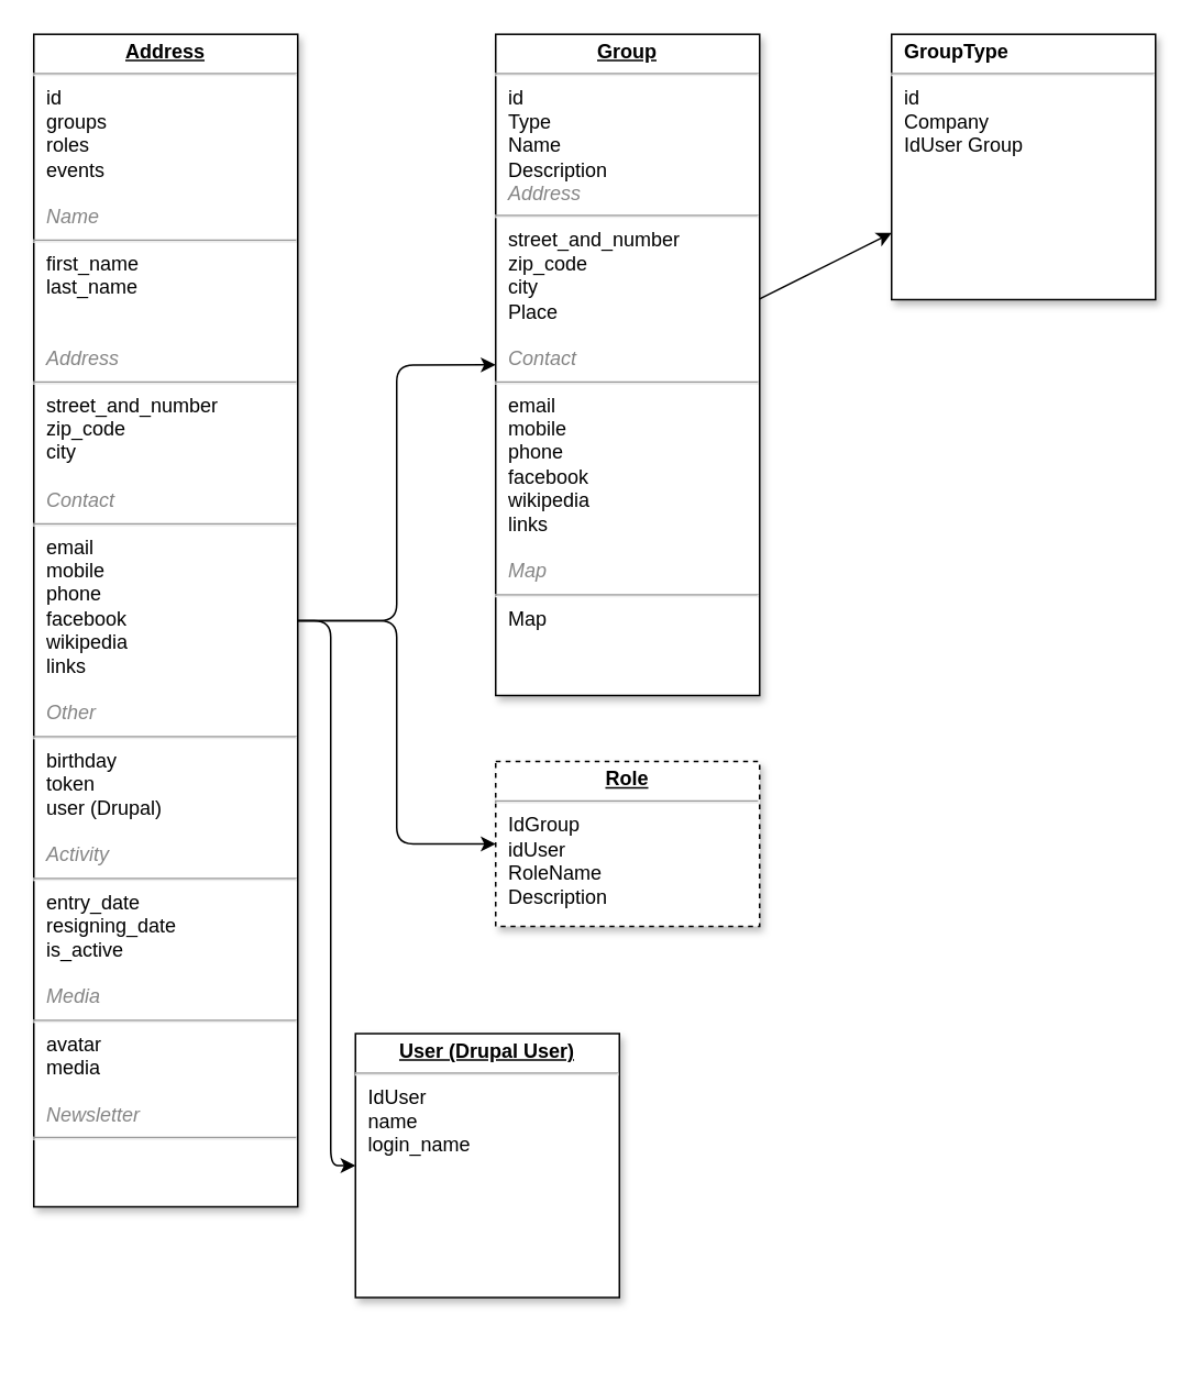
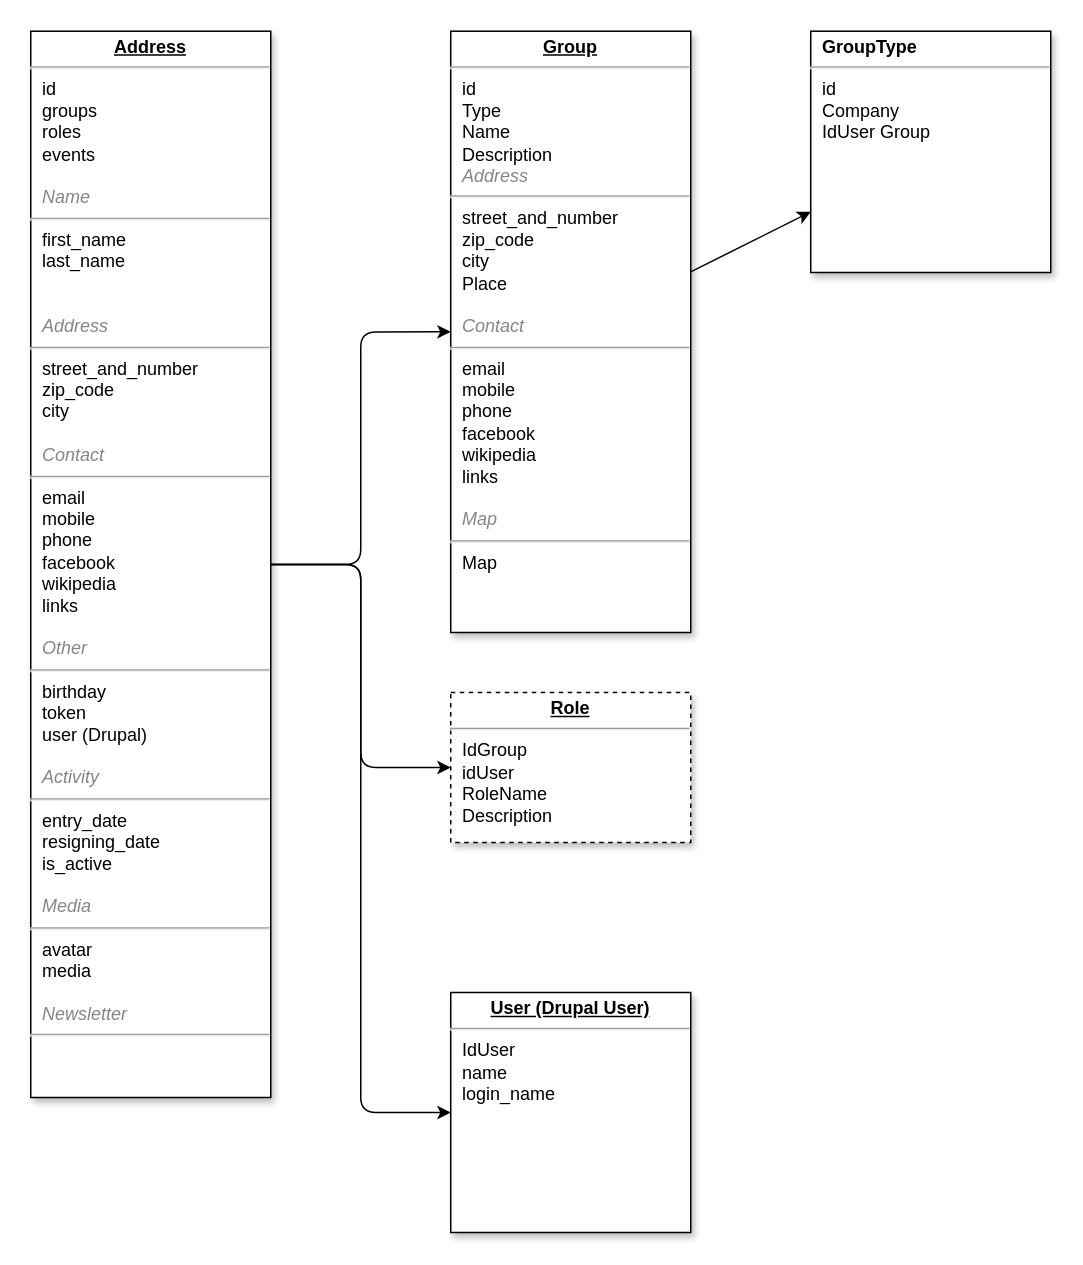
- <mxCell id="5" value="&lt;p style=&quot;margin: 0px ; margin-top: 4px ; text-align: center ; text-decoration: underline&quot;&gt;&lt;strong&gt;User (Drupal User)&lt;/strong&gt;&lt;/p&gt;&lt;hr&gt;&lt;p style=&quot;margin: 0px ; margin-left: 8px&quot;&gt;IdUser&lt;/p&gt;&lt;p style=&quot;margin: 0px ; margin-left: 8px&quot;&gt;name&lt;/p&gt;&lt;p style=&quot;margin: 0px ; margin-left: 8px&quot;&gt;login_name&lt;/p&gt;" style="verticalAlign=top;align=left;overflow=fill;fontSize=12;fontFamily=Helvetica;html=1;shadow=1;" parent="1" vertex="1"><mxGeometry x="215" y="626" width="160" height="160" as="geometry" /></mxCell>
+ <mxCell id="5" value="&lt;p style=&quot;margin: 0px ; margin-top: 4px ; text-align: center ; text-decoration: underline&quot;&gt;&lt;strong&gt;User (Drupal User)&lt;/strong&gt;&lt;/p&gt;&lt;hr&gt;&lt;p style=&quot;margin: 0px ; margin-left: 8px&quot;&gt;IdUser&lt;/p&gt;&lt;p style=&quot;margin: 0px ; margin-left: 8px&quot;&gt;name&lt;/p&gt;&lt;p style=&quot;margin: 0px ; margin-left: 8px&quot;&gt;login_name&lt;/p&gt;" style="verticalAlign=top;align=left;overflow=fill;fontSize=12;fontFamily=Helvetica;html=1;shadow=1;" parent="1" vertex="1"><mxGeometry x="300" y="661" width="160" height="160" as="geometry" /></mxCell>
